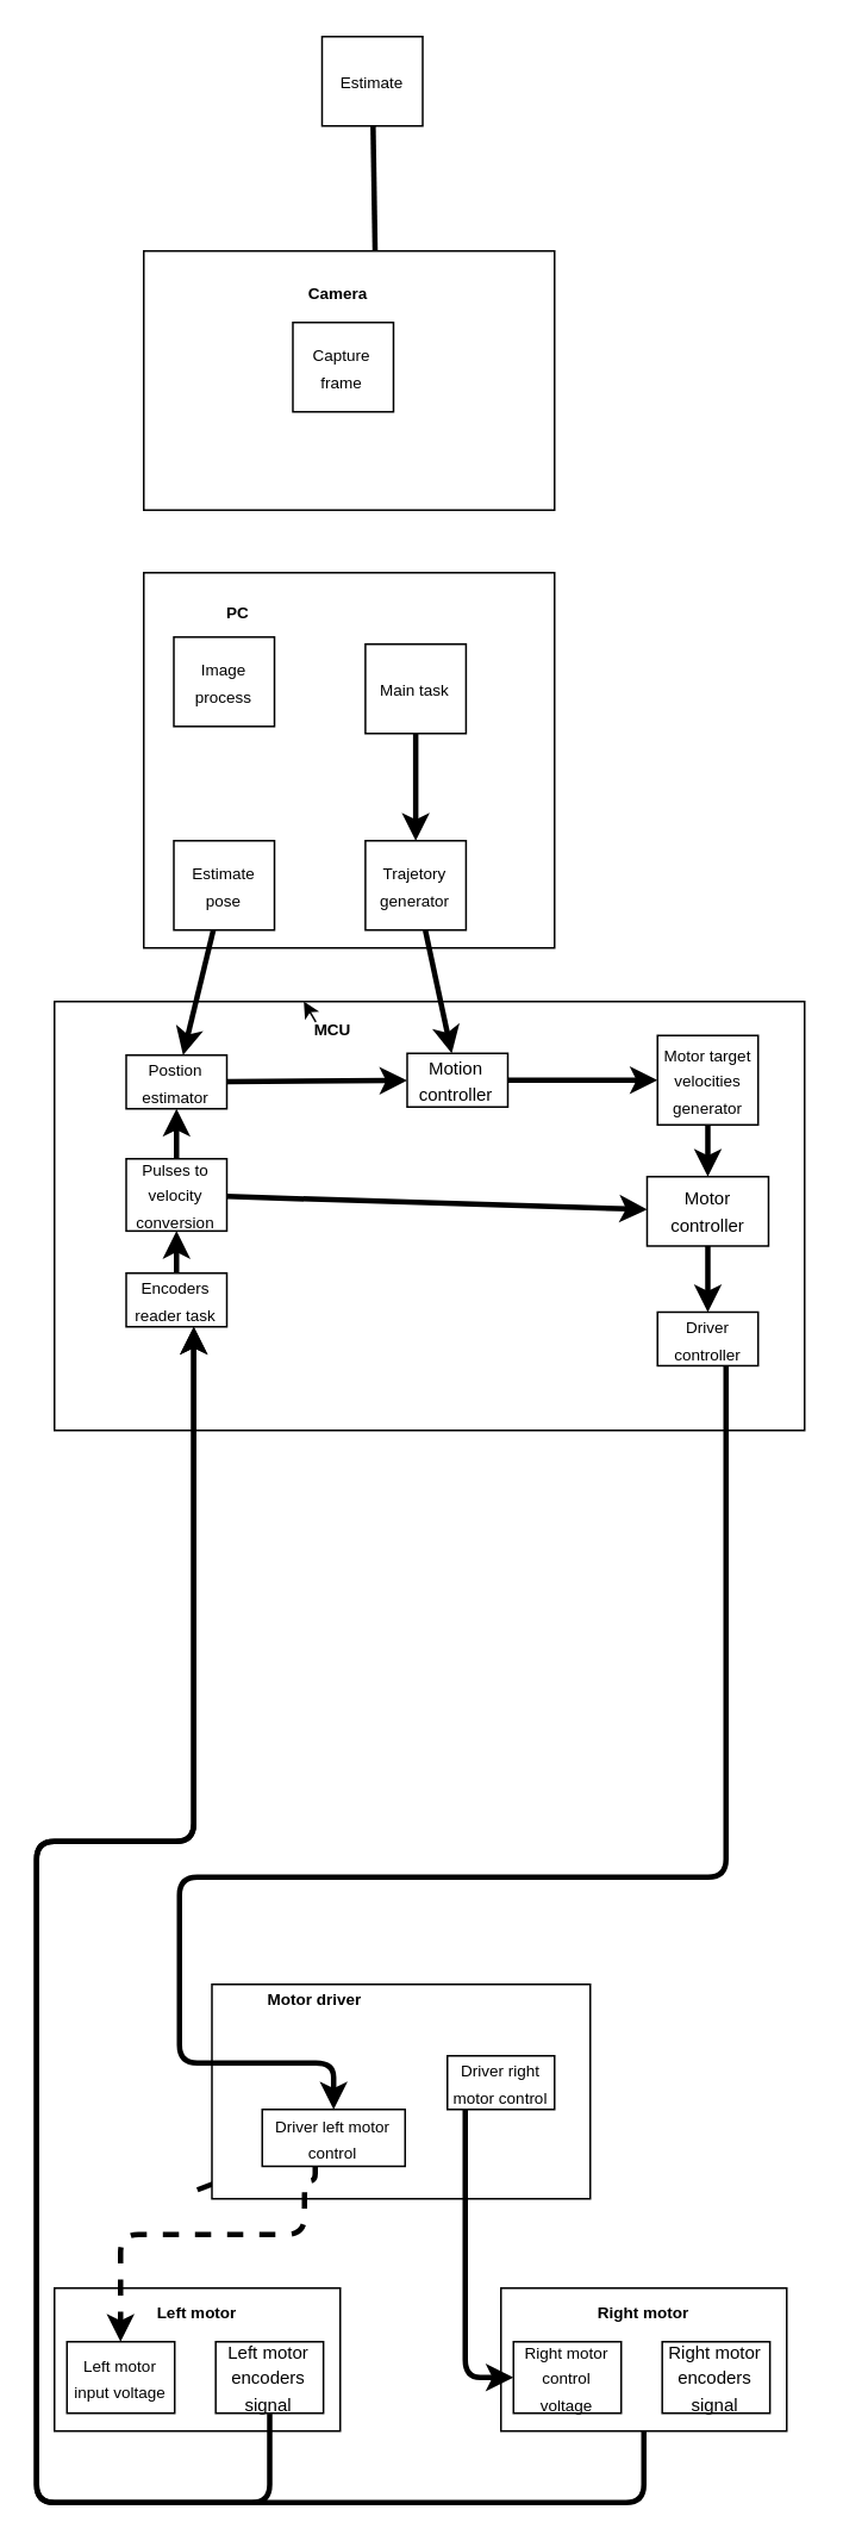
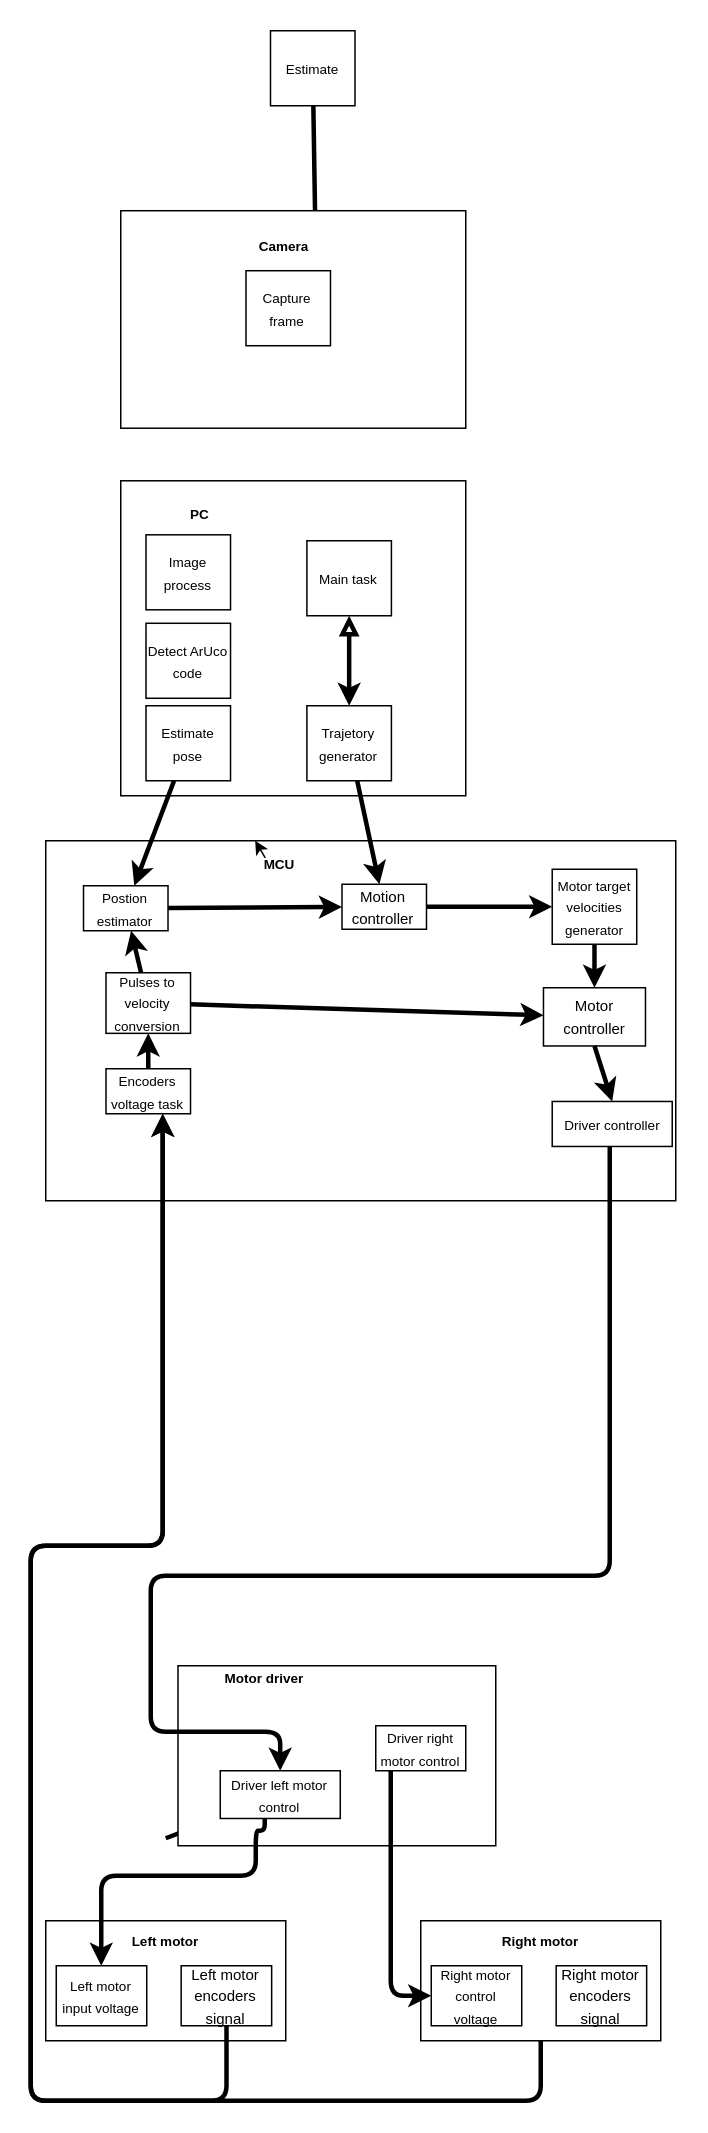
- <mxCell id="13" style="edgeStyle=none;html=1;strokeColor=#000000;strokeWidth=3;fontSize=9;fontColor=#000000;startArrow=classic;startFill=1;endArrow=none;endFill=0;" parent="1" source="14" target="15" edge="1"><mxGeometry relative="1" as="geometry" /></mxCell>
+ <mxCell id="13" style="edgeStyle=none;html=1;strokeColor=#000000;strokeWidth=3;fontSize=9;fontColor=#000000;startArrow=classic;startFill=1;endArrow=block;endFill=0;" parent="1" source="14" target="15" edge="1"><mxGeometry relative="1" as="geometry" /></mxCell>
+ <mxCell id="53" value="&lt;font style=&quot;font-size: 9px;&quot; color=&quot;#000000&quot;&gt;Detect ArUco&lt;br&gt;code&lt;br&gt;&lt;/font&gt;" style="text;strokeColor=#000000;align=center;fillColor=#FFFFFF;html=1;verticalAlign=middle;whiteSpace=wrap;rounded=0;glass=0;" vertex="1" parent="1"><mxGeometry x="96.84" y="415.02" width="56.34" height="50" as="geometry" /></mxCell>
- <mxCell id="44" value="&lt;font style=&quot;font-size: 9px;&quot; color=&quot;#000000&quot;&gt;Postion&lt;br&gt;estimator&lt;/font&gt;" style="text;strokeColor=#000000;align=center;fillColor=#FFFFFF;html=1;verticalAlign=middle;whiteSpace=wrap;rounded=0;glass=0;" parent="1" vertex="1"><mxGeometry x="70.17" y="590" width="56.34" height="30" as="geometry" /></mxCell>
+ <mxCell id="44" value="&lt;font style=&quot;font-size: 9px;&quot; color=&quot;#000000&quot;&gt;Postion&lt;br&gt;estimator&lt;/font&gt;" style="text;strokeColor=#000000;align=center;fillColor=#FFFFFF;html=1;verticalAlign=middle;whiteSpace=wrap;rounded=0;glass=0;" parent="1" vertex="1"><mxGeometry x="55.17" y="590" width="56.34" height="30" as="geometry" /></mxCell>
- <mxCell id="32" value="&lt;font style=&quot;font-size: 9px;&quot; color=&quot;#000000&quot;&gt;Encoders reader task&lt;/font&gt;" style="text;strokeColor=#000000;align=center;fillColor=#FFFFFF;html=1;verticalAlign=middle;whiteSpace=wrap;rounded=0;glass=0;" parent="30" vertex="1"><mxGeometry x="20.17" y="132.0" width="56.34" height="30" as="geometry" /></mxCell>
+ <mxCell id="32" value="&lt;font style=&quot;font-size: 9px;&quot; color=&quot;#000000&quot;&gt;Encoders voltage task&lt;/font&gt;" style="text;strokeColor=#000000;align=center;fillColor=#FFFFFF;html=1;verticalAlign=middle;whiteSpace=wrap;rounded=0;glass=0;" parent="30" vertex="1"><mxGeometry x="20.17" y="132.0" width="56.34" height="30" as="geometry" /></mxCell>
- <mxCell id="36" value="&lt;font style=&quot;font-size: 9px;&quot; color=&quot;#000000&quot;&gt;Driver controller&lt;/font&gt;" style="text;strokeColor=#000000;align=center;fillColor=#FFFFFF;html=1;verticalAlign=middle;whiteSpace=wrap;rounded=0;glass=0;" parent="30" vertex="1"><mxGeometry x="317.65" y="153.81" width="56.34" height="30" as="geometry" /></mxCell>
+ <mxCell id="36" value="&lt;font style=&quot;font-size: 9px;&quot; color=&quot;#000000&quot;&gt;Driver controller&lt;/font&gt;" style="text;strokeColor=#000000;align=center;fillColor=#FFFFFF;html=1;verticalAlign=middle;whiteSpace=wrap;rounded=0;glass=0;" parent="30" vertex="1"><mxGeometry x="317.65" y="153.81" width="80" height="30" as="geometry" /></mxCell>
- <mxCell id="26" style="edgeStyle=orthogonalEdgeStyle;html=1;fontSize=9;fontColor=#000000;startArrow=none;startFill=0;endArrow=classic;endFill=1;strokeColor=#000000;strokeWidth=3;dashed=1;" edge="1" parent="1" source="17" target="7"><mxGeometry relative="1" as="geometry"><Array as="points"><mxPoint x="176" y="1220" /><mxPoint x="170" y="1220" /><mxPoint x="170" y="1250" /><mxPoint x="67" y="1250" /></Array><mxPoint x="220" y="1150" as="sourcePoint" /><mxPoint x="297.01" y="1193.8" as="targetPoint" /></mxGeometry></mxCell>
+ <mxCell id="26" style="edgeStyle=orthogonalEdgeStyle;html=1;fontSize=9;fontColor=#000000;startArrow=none;startFill=0;endArrow=classic;endFill=1;strokeColor=#000000;strokeWidth=3;" edge="1" parent="1" source="17" target="7"><mxGeometry relative="1" as="geometry"><Array as="points"><mxPoint x="176" y="1220" /><mxPoint x="170" y="1220" /><mxPoint x="170" y="1250" /><mxPoint x="67" y="1250" /></Array><mxPoint x="220" y="1150" as="sourcePoint" /><mxPoint x="297.01" y="1193.8" as="targetPoint" /></mxGeometry></mxCell>
